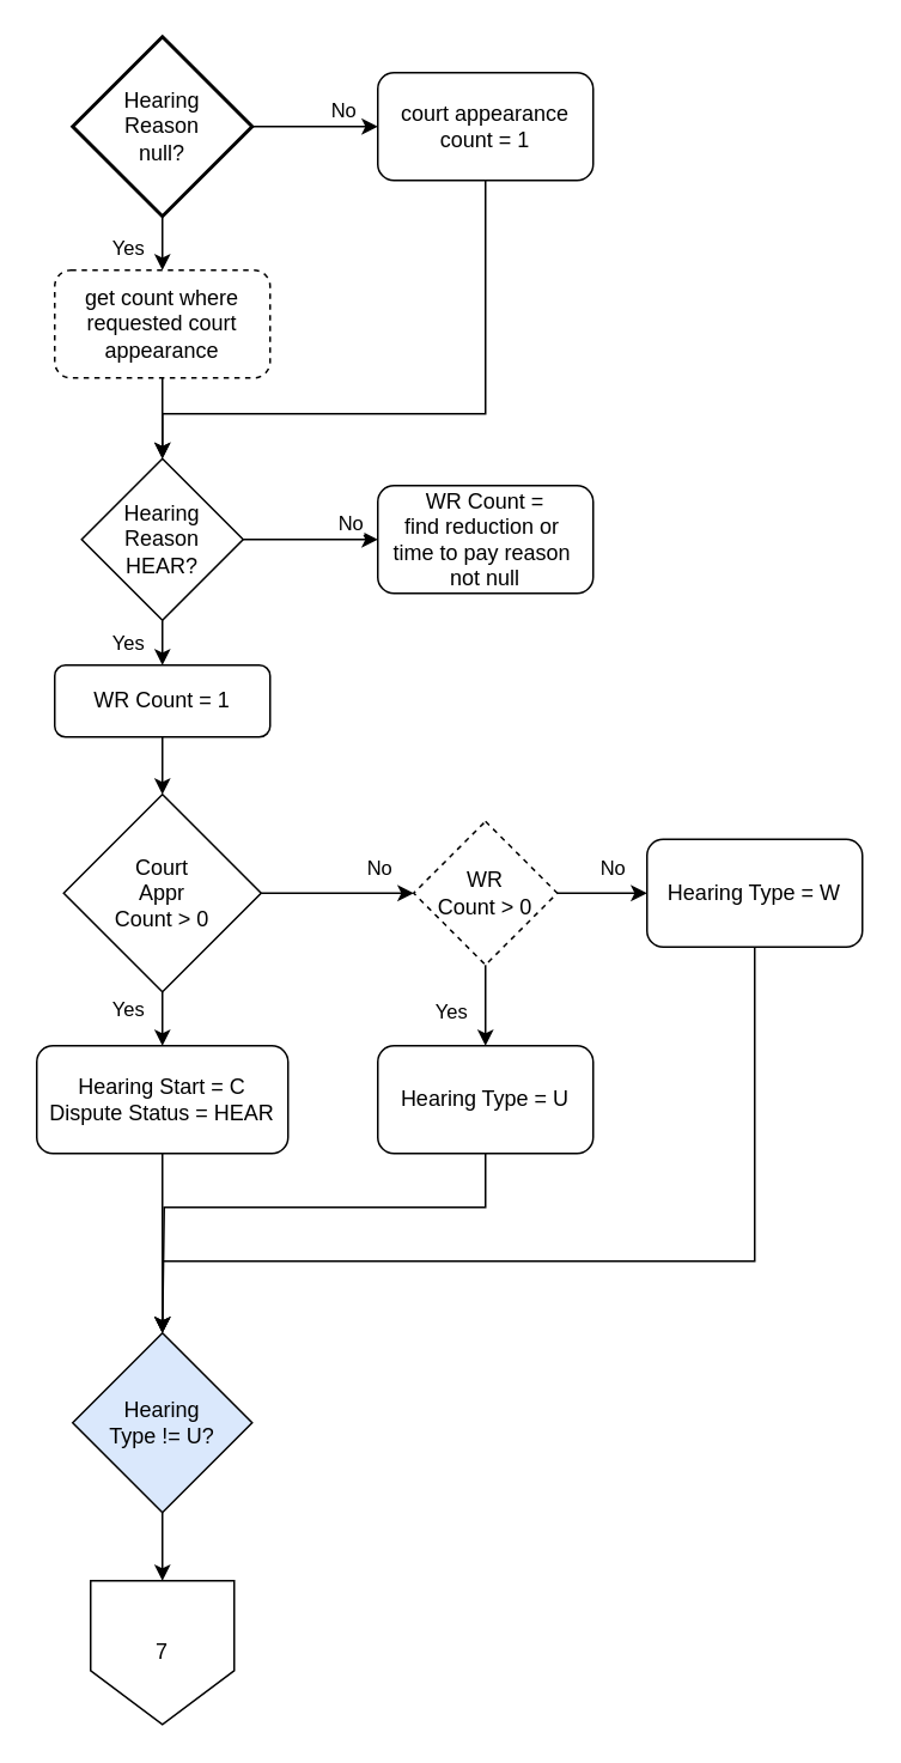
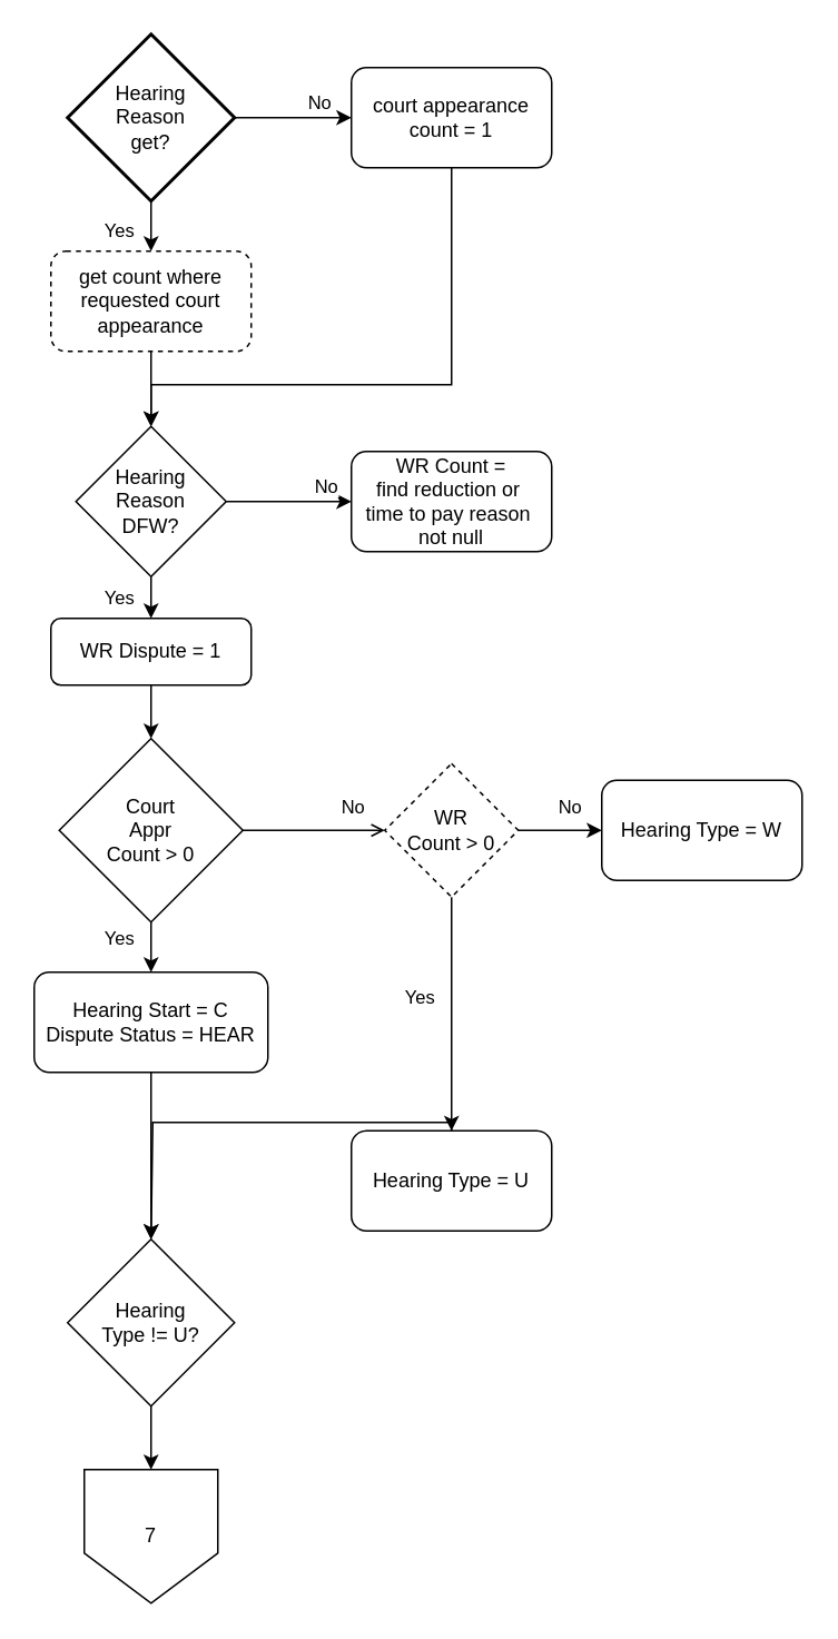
- <mxCell id="6" value="Hearing&lt;div&gt;Reason&lt;/div&gt;&lt;div&gt;null?&lt;/div&gt;" style="strokeWidth=2;html=1;shape=mxgraph.flowchart.decision;whiteSpace=wrap;" vertex="1" parent="1"><mxGeometry x="40" y="20" width="100" height="100" as="geometry" /></mxCell>
+ <mxCell id="6" value="Hearing&lt;div&gt;Reason&lt;/div&gt;&lt;div&gt;get?&lt;/div&gt;" style="strokeWidth=2;html=1;shape=mxgraph.flowchart.decision;whiteSpace=wrap;" vertex="1" parent="1"><mxGeometry x="40" y="20" width="100" height="100" as="geometry" /></mxCell>
- <mxCell id="15" value="Hearing&lt;div&gt;Reason&lt;/div&gt;&lt;div&gt;HEAR?&lt;/div&gt;" style="rhombus;whiteSpace=wrap;html=1;" vertex="1" parent="1"><mxGeometry x="45" y="255" width="90" height="90" as="geometry" /></mxCell>
+ <mxCell id="15" value="Hearing&lt;div&gt;Reason&lt;/div&gt;&lt;div&gt;DFW?&lt;/div&gt;" style="rhombus;whiteSpace=wrap;html=1;" vertex="1" parent="1"><mxGeometry x="45" y="255" width="90" height="90" as="geometry" /></mxCell>
- <mxCell id="18" value="WR Count = 1" style="rounded=1;whiteSpace=wrap;html=1;" vertex="1" parent="1"><mxGeometry x="30" y="370" width="120" height="40" as="geometry" /></mxCell>
+ <mxCell id="18" value="WR Dispute = 1" style="rounded=1;whiteSpace=wrap;html=1;" vertex="1" parent="1"><mxGeometry x="30" y="370" width="120" height="40" as="geometry" /></mxCell>
- <mxCell id="19" value="" style="edgeStyle=orthogonalEdgeStyle;rounded=0;orthogonalLoop=1;jettySize=auto;html=1;" edge="1" parent="1" source="23" target="28"><mxGeometry relative="1" as="geometry" /></mxCell>
+ <mxCell id="19" value="" style="edgeStyle=orthogonalEdgeStyle;rounded=0;orthogonalLoop=1;jettySize=auto;html=1;endArrow=open;" edge="1" parent="1" source="23" target="28"><mxGeometry relative="1" as="geometry" /></mxCell>
- <mxCell id="32" value="Hearing Type = U" style="rounded=1;whiteSpace=wrap;html=1;" vertex="1" parent="1"><mxGeometry x="210" y="582" width="120" height="60" as="geometry" /></mxCell>
+ <mxCell id="32" value="Hearing Type = U" style="rounded=1;whiteSpace=wrap;html=1;" vertex="1" parent="1"><mxGeometry x="210" y="677" width="120" height="60" as="geometry" /></mxCell>
- <mxCell id="33" style="edgeStyle=orthogonalEdgeStyle;rounded=0;orthogonalLoop=1;jettySize=auto;html=1;" edge="1" parent="1" source="34" target="36"><mxGeometry relative="1" as="geometry"><Array as="points"><mxPoint x="420" y="702" /><mxPoint x="90" y="702" /></Array></mxGeometry></mxCell>
- <mxCell id="36" value="Hearing&lt;div&gt;Type != U?&lt;/div&gt;" style="rhombus;whiteSpace=wrap;html=1;fillColor=#dae8fc;" vertex="1" parent="1"><mxGeometry x="40" y="742" width="100" height="100" as="geometry" /></mxCell>
+ <mxCell id="36" value="Hearing&lt;div&gt;Type != U?&lt;/div&gt;" style="rhombus;whiteSpace=wrap;html=1;" vertex="1" parent="1"><mxGeometry x="40" y="742" width="100" height="100" as="geometry" /></mxCell>
